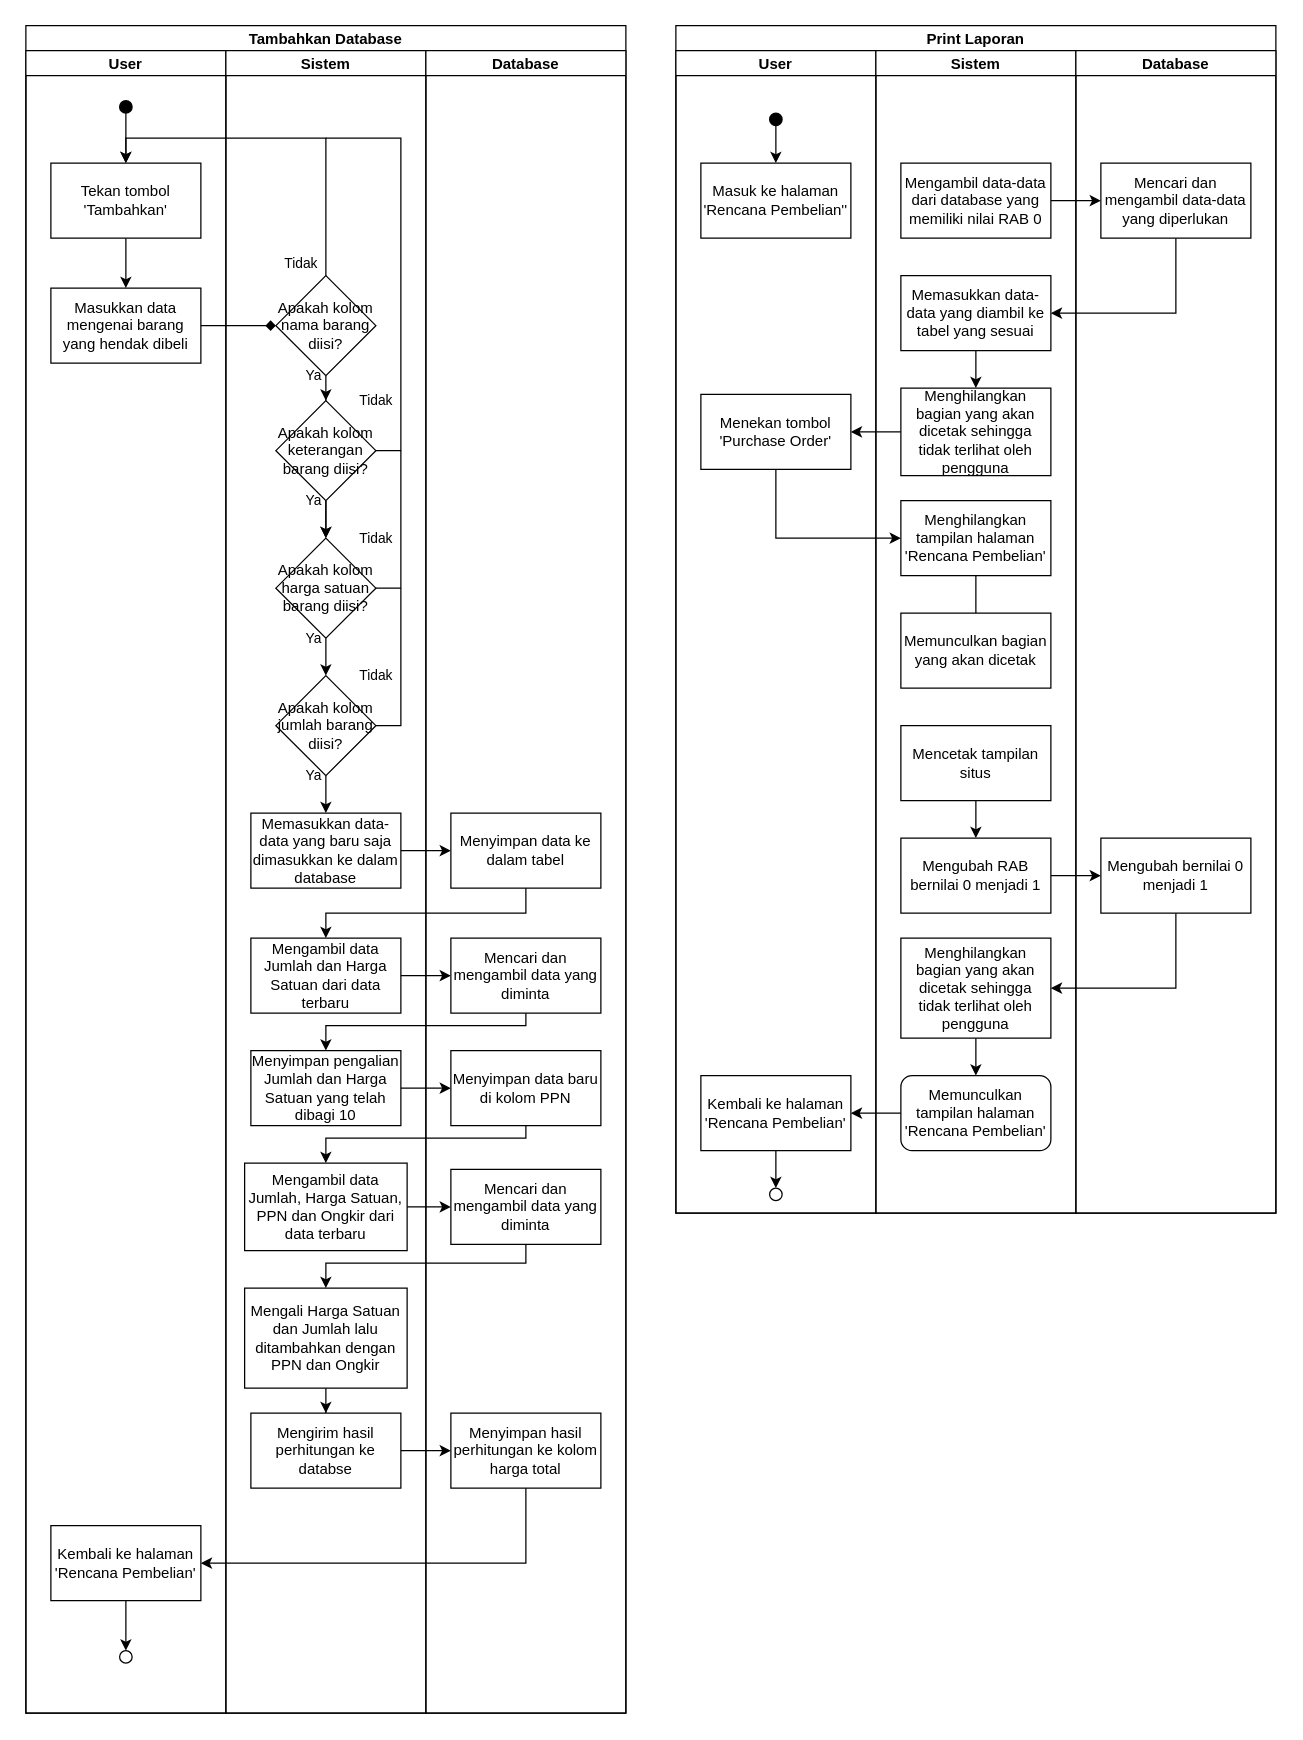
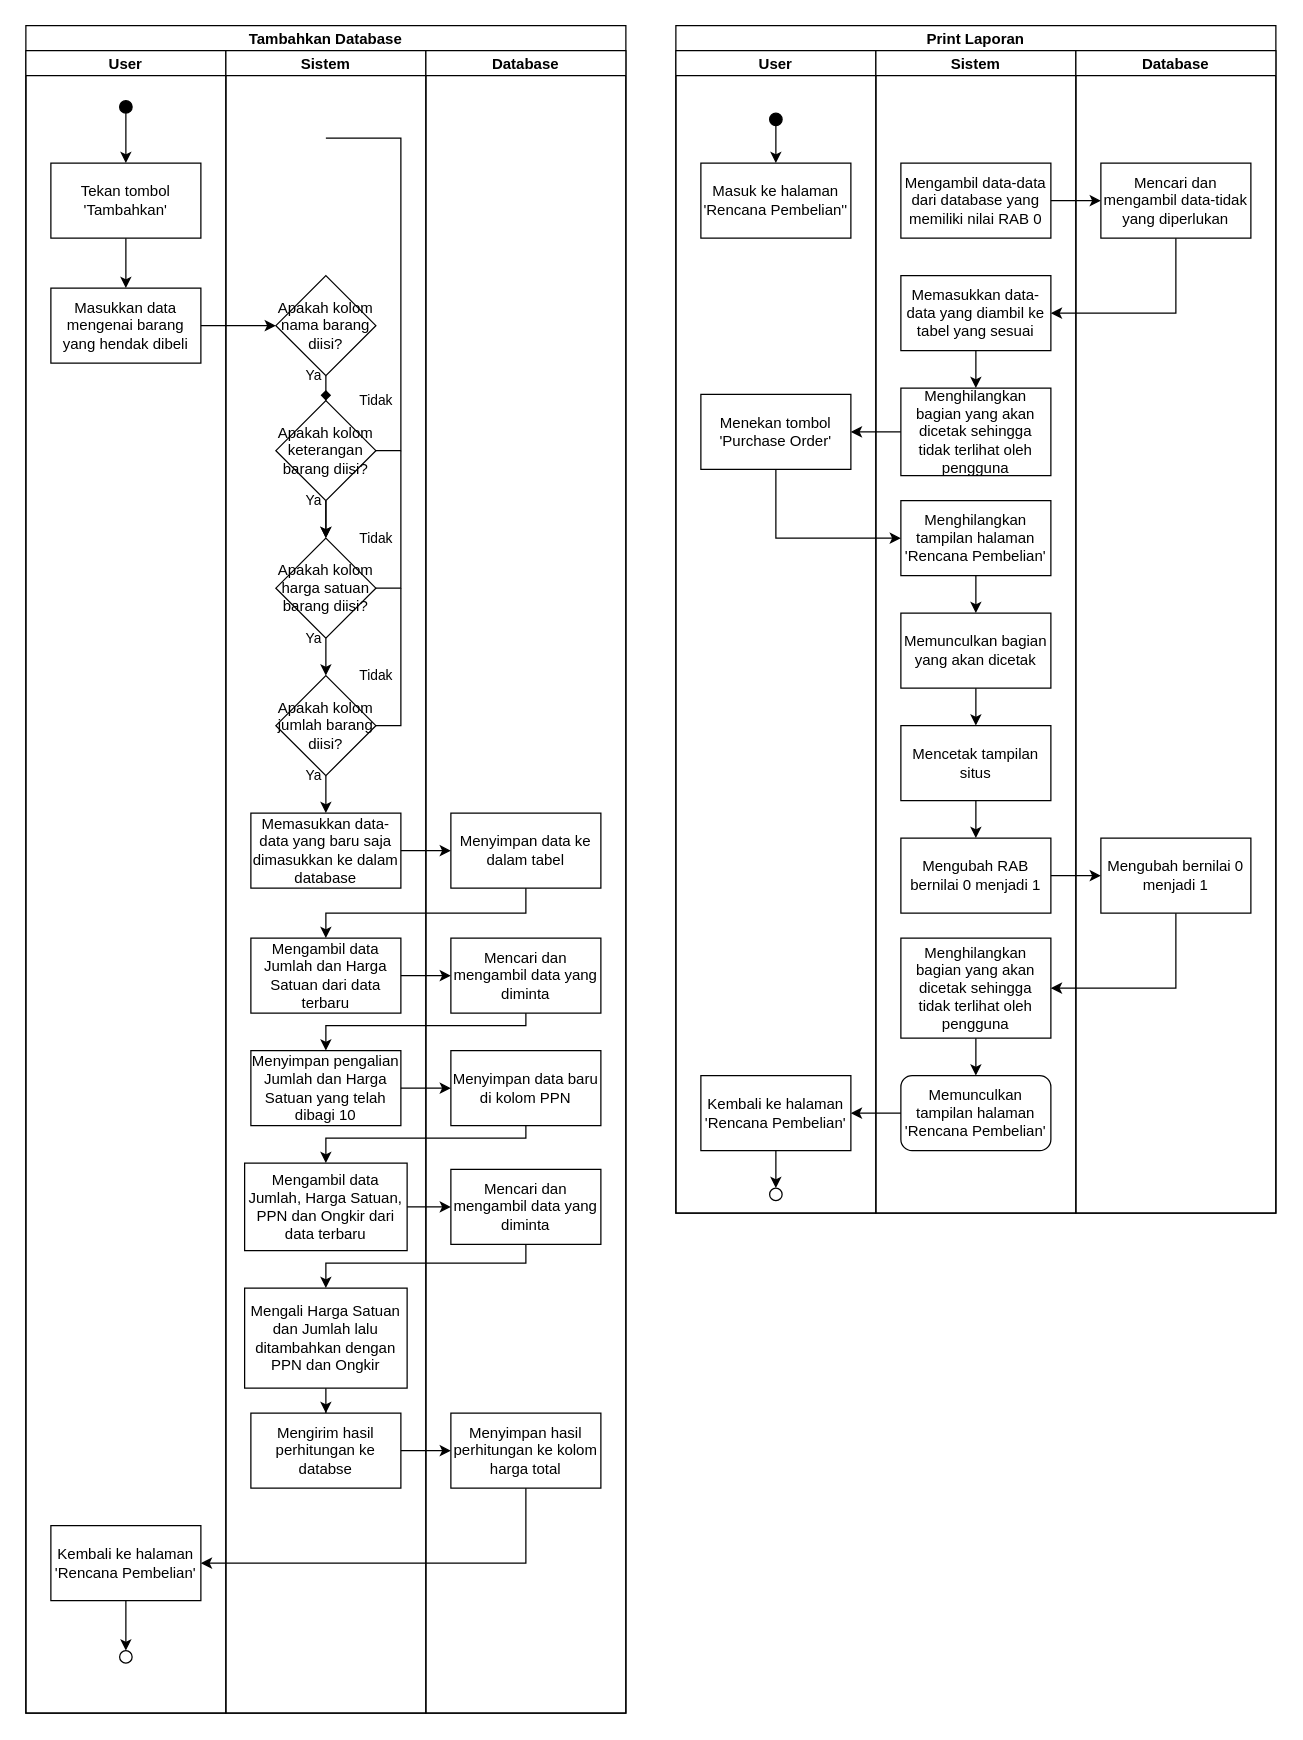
- <mxCell id="30" value="Tidak" style="edgeStyle=orthogonalEdgeStyle;rounded=0;orthogonalLoop=1;jettySize=auto;html=1;entryX=0.5;entryY=0;entryDx=0;entryDy=0;" edge="1" parent="2" source="15" target="5"><mxGeometry x="-0.931" y="20" relative="1" as="geometry"><mxPoint x="80" y="100" as="targetPoint" /><Array as="points"><mxPoint x="240" y="90" /><mxPoint x="80" y="90" /></Array><mxPoint as="offset" /></mxGeometry></mxCell>
- <mxCell id="82" value="Mencari dan mengambil data-data yang diperlukan" style="rounded=0;whiteSpace=wrap;html=1;fillColor=#FFFFFF;" vertex="1" parent="81"><mxGeometry x="20" y="90" width="120" height="60" as="geometry" /></mxCell>
+ <mxCell id="82" value="Mencari dan mengambil data-tidak yang diperlukan" style="rounded=0;whiteSpace=wrap;html=1;fillColor=#FFFFFF;" vertex="1" parent="81"><mxGeometry x="20" y="90" width="120" height="60" as="geometry" /></mxCell>
- <mxCell id="29" style="edgeStyle=orthogonalEdgeStyle;rounded=0;orthogonalLoop=1;jettySize=auto;html=1;entryX=0;entryY=0.5;entryDx=0;entryDy=0;endArrow=diamond;" edge="1" parent="2" source="8" target="15"><mxGeometry relative="1" as="geometry" /></mxCell>
+ <mxCell id="29" style="edgeStyle=orthogonalEdgeStyle;rounded=0;orthogonalLoop=1;jettySize=auto;html=1;entryX=0;entryY=0.5;entryDx=0;entryDy=0;" edge="1" parent="2" source="8" target="15"><mxGeometry relative="1" as="geometry" /></mxCell>
- <mxCell id="14" value="Ya" style="edgeStyle=orthogonalEdgeStyle;rounded=0;orthogonalLoop=1;jettySize=auto;html=1;entryX=0.5;entryY=0;entryDx=0;entryDy=0;" edge="1" parent="12" source="15" target="18"><mxGeometry x="0.333" y="-10" relative="1" as="geometry"><mxPoint as="offset" /></mxGeometry></mxCell>
+ <mxCell id="14" value="Ya" style="edgeStyle=orthogonalEdgeStyle;rounded=0;orthogonalLoop=1;jettySize=auto;html=1;entryX=0.5;entryY=0;entryDx=0;entryDy=0;endArrow=diamond;" edge="1" parent="12" source="15" target="18"><mxGeometry x="0.333" y="-10" relative="1" as="geometry"><mxPoint as="offset" /></mxGeometry></mxCell>
- <mxCell id="64" style="edgeStyle=orthogonalEdgeStyle;rounded=0;orthogonalLoop=1;jettySize=auto;html=1;entryX=0.5;entryY=0;entryDx=0;entryDy=0;endArrow=none;" edge="1" parent="59" source="65" target="67"><mxGeometry relative="1" as="geometry" /></mxCell>
+ <mxCell id="64" style="edgeStyle=orthogonalEdgeStyle;rounded=0;orthogonalLoop=1;jettySize=auto;html=1;entryX=0.5;entryY=0;entryDx=0;entryDy=0;" edge="1" parent="59" source="65" target="67"><mxGeometry relative="1" as="geometry" /></mxCell>
+ <mxCell id="66" style="edgeStyle=orthogonalEdgeStyle;rounded=0;orthogonalLoop=1;jettySize=auto;html=1;entryX=0.5;entryY=0;entryDx=0;entryDy=0;" edge="1" parent="59" source="67" target="69"><mxGeometry relative="1" as="geometry" /></mxCell>
